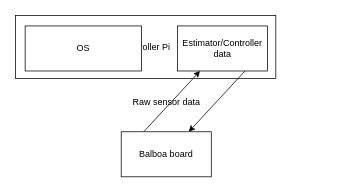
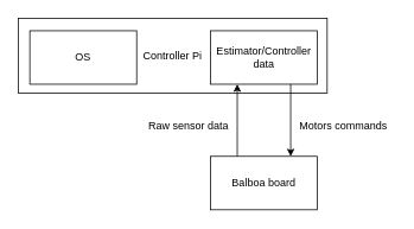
- <mxCell id="5" value="OS" style="rounded=0;whiteSpace=wrap;html=1;" vertex="1" parent="1"><mxGeometry x="33" y="34" width="155" height="60" as="geometry" /></mxCell>
+ <mxCell id="5" value="OS" style="rounded=0;whiteSpace=wrap;html=1;" vertex="1" parent="1"><mxGeometry x="33" y="34" width="120" height="60" as="geometry" /></mxCell>
- <mxCell id="8" value="&lt;div&gt;Raw sensor data&lt;/div&gt;" style="text;html=1;align=center;verticalAlign=middle;resizable=0;points=[];autosize=1;strokeColor=none;fillColor=none;" vertex="1" parent="1"><mxGeometry x="167" y="123" width="108" height="26" as="geometry" /></mxCell>
+ <mxCell id="8" value="&lt;div&gt;Raw sensor data&lt;/div&gt;" style="text;html=1;align=center;verticalAlign=middle;resizable=0;points=[];autosize=1;strokeColor=none;fillColor=none;" vertex="1" parent="1"><mxGeometry x="157" y="128" width="108" height="26" as="geometry" /></mxCell>
+ <mxCell id="9" value="Motors commands" style="text;html=1;align=center;verticalAlign=middle;resizable=0;points=[];autosize=1;strokeColor=none;fillColor=none;" vertex="1" parent="1"><mxGeometry x="326" y="128" width="117" height="26" as="geometry" /></mxCell>
- <mxCell id="3" value="Balboa board" style="rounded=0;whiteSpace=wrap;html=1;" vertex="1" parent="1"><mxGeometry x="161" y="175" width="120" height="60" as="geometry" /></mxCell>
+ <mxCell id="3" value="Balboa board" style="rounded=0;whiteSpace=wrap;html=1;" vertex="1" parent="1"><mxGeometry x="236" y="175" width="120" height="60" as="geometry" /></mxCell>
